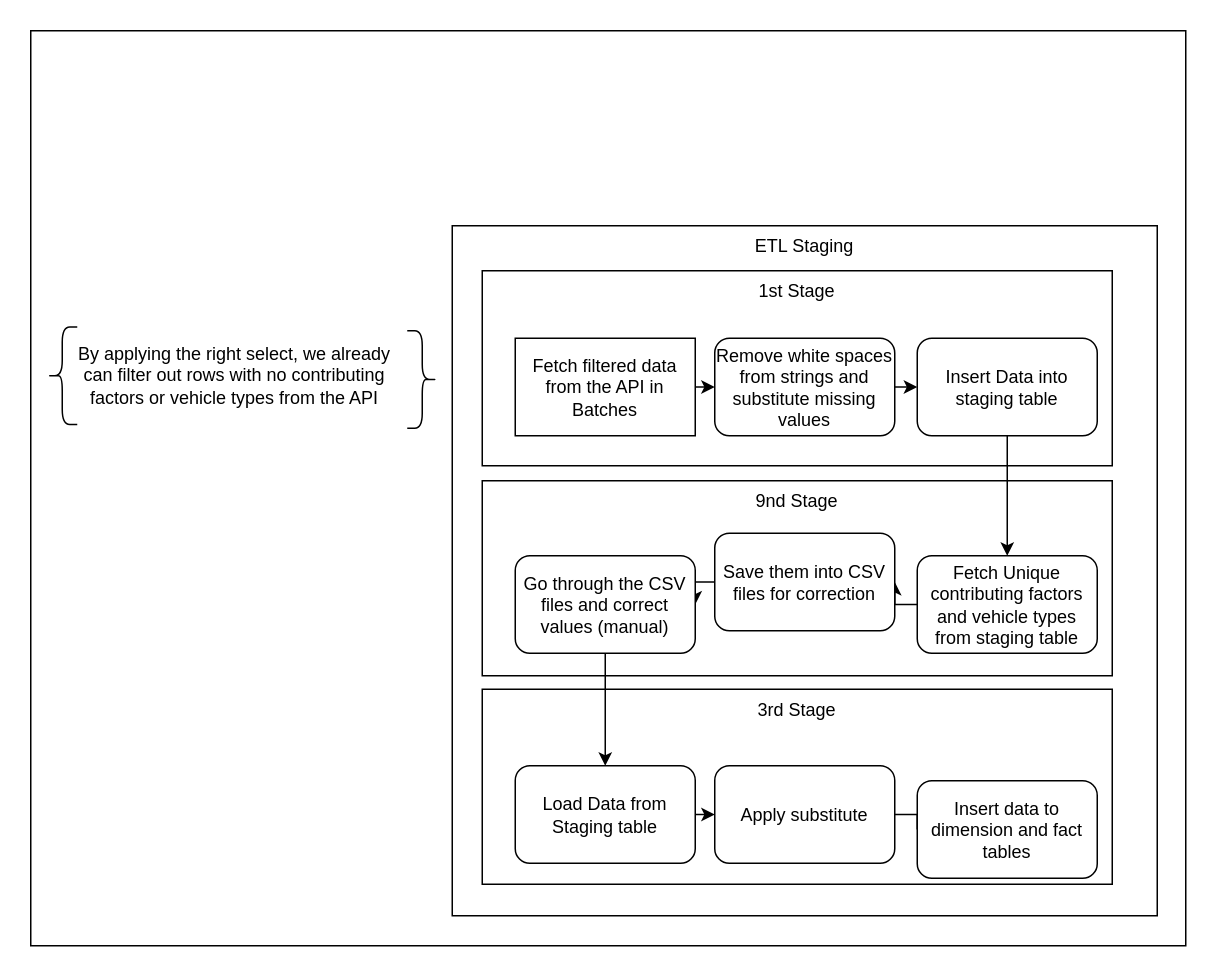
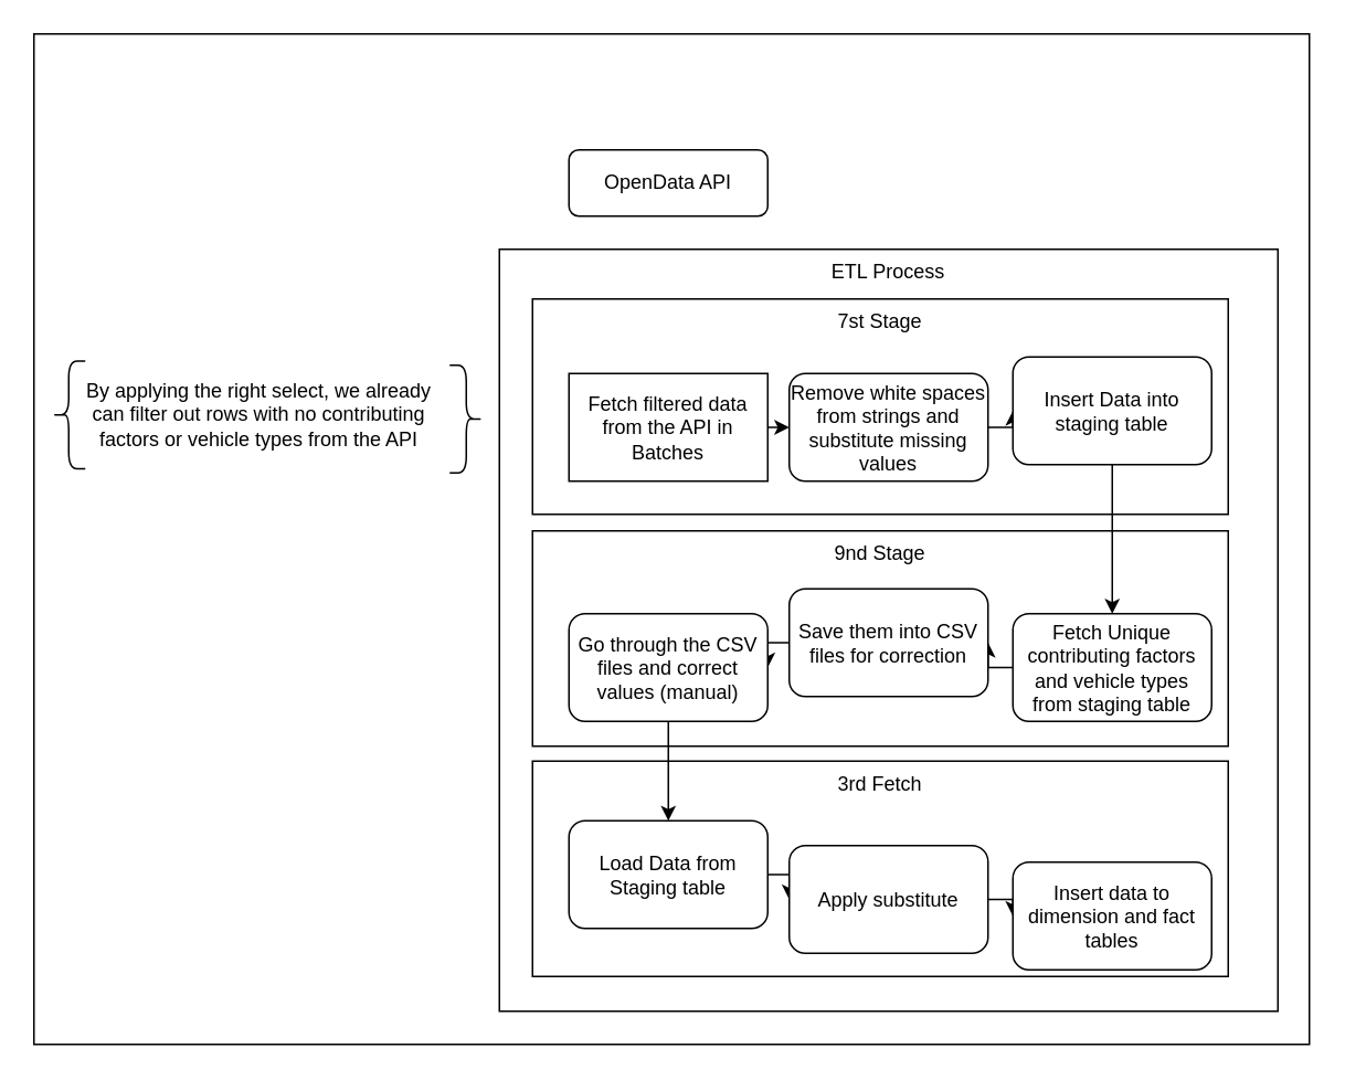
+ <mxCell id="6" value="OpenData API" style="rounded=1;whiteSpace=wrap;html=1;fontSize=12;glass=0;strokeWidth=1;shadow=0;" parent="1" vertex="1"><mxGeometry x="343" y="90" width="120" height="40" as="geometry" /></mxCell>
- <mxCell id="3" value="ETL Staging" style="rounded=0;whiteSpace=wrap;html=1;verticalAlign=top;" parent="1" vertex="1"><mxGeometry x="301" y="150" width="470" height="460" as="geometry" /></mxCell>
+ <mxCell id="3" value="ETL Process" style="rounded=0;whiteSpace=wrap;html=1;verticalAlign=top;" parent="1" vertex="1"><mxGeometry x="301" y="150" width="470" height="460" as="geometry" /></mxCell>
- <mxCell id="5" value="1st Stage" style="rounded=0;whiteSpace=wrap;html=1;verticalAlign=top;" parent="1" vertex="1"><mxGeometry x="321" y="180" width="420" height="130" as="geometry" /></mxCell>
+ <mxCell id="5" value="7st Stage" style="rounded=0;whiteSpace=wrap;html=1;verticalAlign=top;" parent="1" vertex="1"><mxGeometry x="321" y="180" width="420" height="130" as="geometry" /></mxCell>
- <mxCell id="15" value="Insert Data into staging table" style="rounded=1;whiteSpace=wrap;html=1;fontSize=12;glass=0;strokeWidth=1;shadow=0;" parent="1" vertex="1"><mxGeometry x="611" y="225" width="120" height="65" as="geometry" /></mxCell>
+ <mxCell id="15" value="Insert Data into staging table" style="rounded=1;whiteSpace=wrap;html=1;fontSize=12;glass=0;strokeWidth=1;shadow=0;" parent="1" vertex="1"><mxGeometry x="611" y="215" width="120" height="65" as="geometry" /></mxCell>
- <mxCell id="4" value="3rd Stage" style="rounded=0;whiteSpace=wrap;html=1;verticalAlign=top;" parent="1" vertex="1"><mxGeometry x="321" y="459" width="420" height="130" as="geometry" /></mxCell>
+ <mxCell id="4" value="3rd Fetch" style="rounded=0;whiteSpace=wrap;html=1;verticalAlign=top;" parent="1" vertex="1"><mxGeometry x="321" y="459" width="420" height="130" as="geometry" /></mxCell>
- <mxCell id="21" value="Load Data from Staging table" style="rounded=1;whiteSpace=wrap;html=1;fontSize=12;glass=0;strokeWidth=1;shadow=0;" parent="1" vertex="1"><mxGeometry x="343" y="510" width="120" height="65" as="geometry" /></mxCell>
+ <mxCell id="21" value="Load Data from Staging table" style="rounded=1;whiteSpace=wrap;html=1;fontSize=12;glass=0;strokeWidth=1;shadow=0;" parent="1" vertex="1"><mxGeometry x="343" y="495" width="120" height="65" as="geometry" /></mxCell>
- <mxCell id="22" style="edgeStyle=orthogonalEdgeStyle;rounded=0;orthogonalLoop=1;jettySize=auto;html=1;exitX=1;exitY=0.5;exitDx=0;exitDy=0;entryX=0;entryY=0.5;entryDx=0;entryDy=0;endArrow=none;" parent="1" source="23" target="24" edge="1"><mxGeometry relative="1" as="geometry" /></mxCell>
+ <mxCell id="22" style="edgeStyle=orthogonalEdgeStyle;rounded=0;orthogonalLoop=1;jettySize=auto;html=1;exitX=1;exitY=0.5;exitDx=0;exitDy=0;entryX=0;entryY=0.5;entryDx=0;entryDy=0;" parent="1" source="23" target="24" edge="1"><mxGeometry relative="1" as="geometry" /></mxCell>
